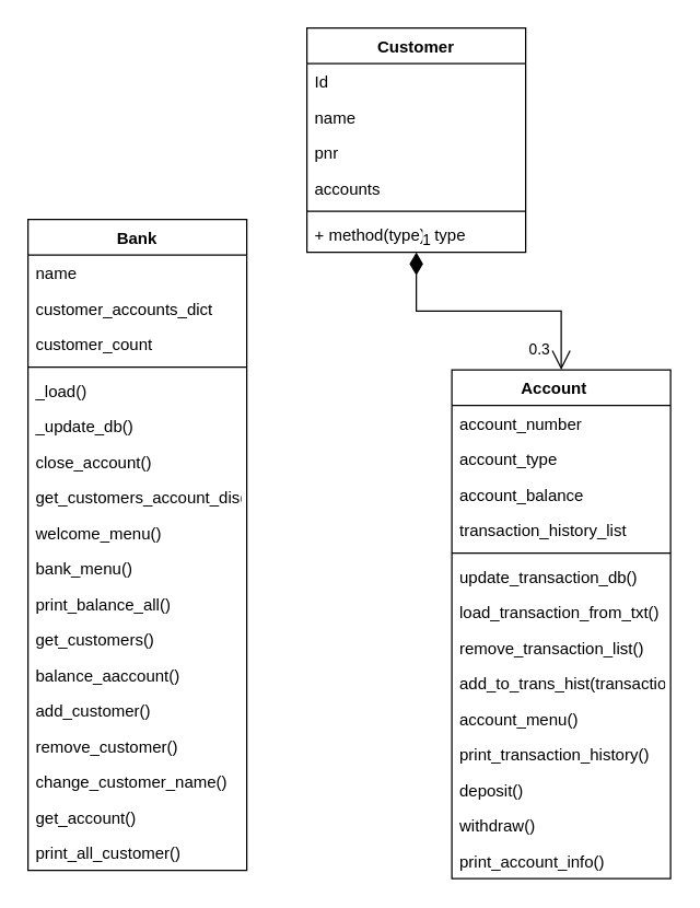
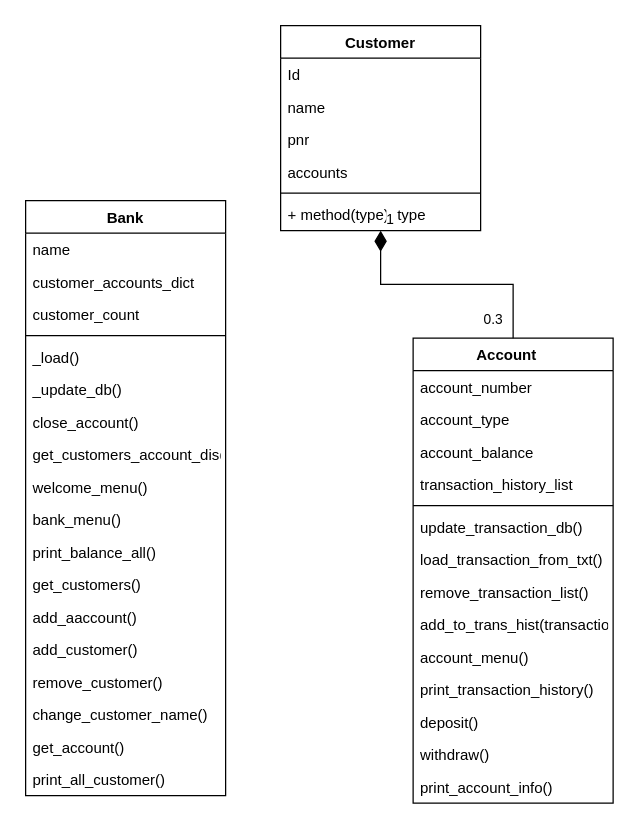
- <mxCell id="43" value="1" style="endArrow=open;html=1;endSize=12;startArrow=diamondThin;startSize=14;startFill=1;edgeStyle=orthogonalEdgeStyle;align=left;verticalAlign=bottom;rounded=0;endFill=0;" parent="1" source="36" target="2" edge="1"><mxGeometry x="-1" y="3" relative="1" as="geometry"><mxPoint x="510" y="160" as="sourcePoint" /><mxPoint x="670" y="160" as="targetPoint" /></mxGeometry></mxCell>
+ <mxCell id="43" value="1" style="endArrow=none;html=1;endSize=12;startArrow=diamondThin;startSize=14;startFill=1;edgeStyle=orthogonalEdgeStyle;align=left;verticalAlign=bottom;rounded=0;endFill=0;" parent="1" source="36" target="2" edge="1"><mxGeometry x="-1" y="3" relative="1" as="geometry"><mxPoint x="510" y="160" as="sourcePoint" /><mxPoint x="670" y="160" as="targetPoint" /></mxGeometry></mxCell>
- <mxCell id="30" value="balance_aaccount()" style="text;strokeColor=none;fillColor=none;align=left;verticalAlign=top;spacingLeft=4;spacingRight=4;overflow=hidden;rotatable=0;points=[[0,0.5],[1,0.5]];portConstraint=eastwest;" parent="17" vertex="1"><mxGeometry y="320" width="160" height="26" as="geometry" /></mxCell>
+ <mxCell id="30" value="add_aaccount()" style="text;strokeColor=none;fillColor=none;align=left;verticalAlign=top;spacingLeft=4;spacingRight=4;overflow=hidden;rotatable=0;points=[[0,0.5],[1,0.5]];portConstraint=eastwest;" parent="17" vertex="1"><mxGeometry y="320" width="160" height="26" as="geometry" /></mxCell>
